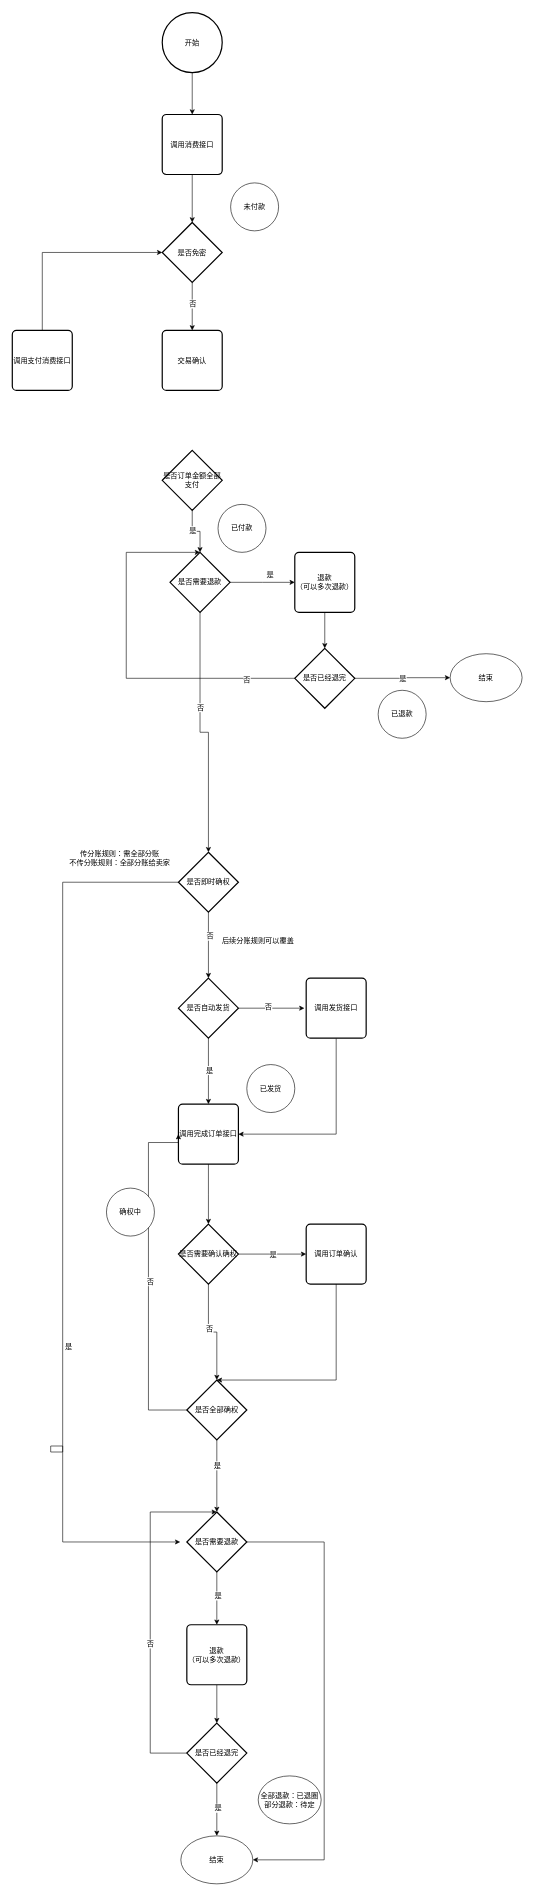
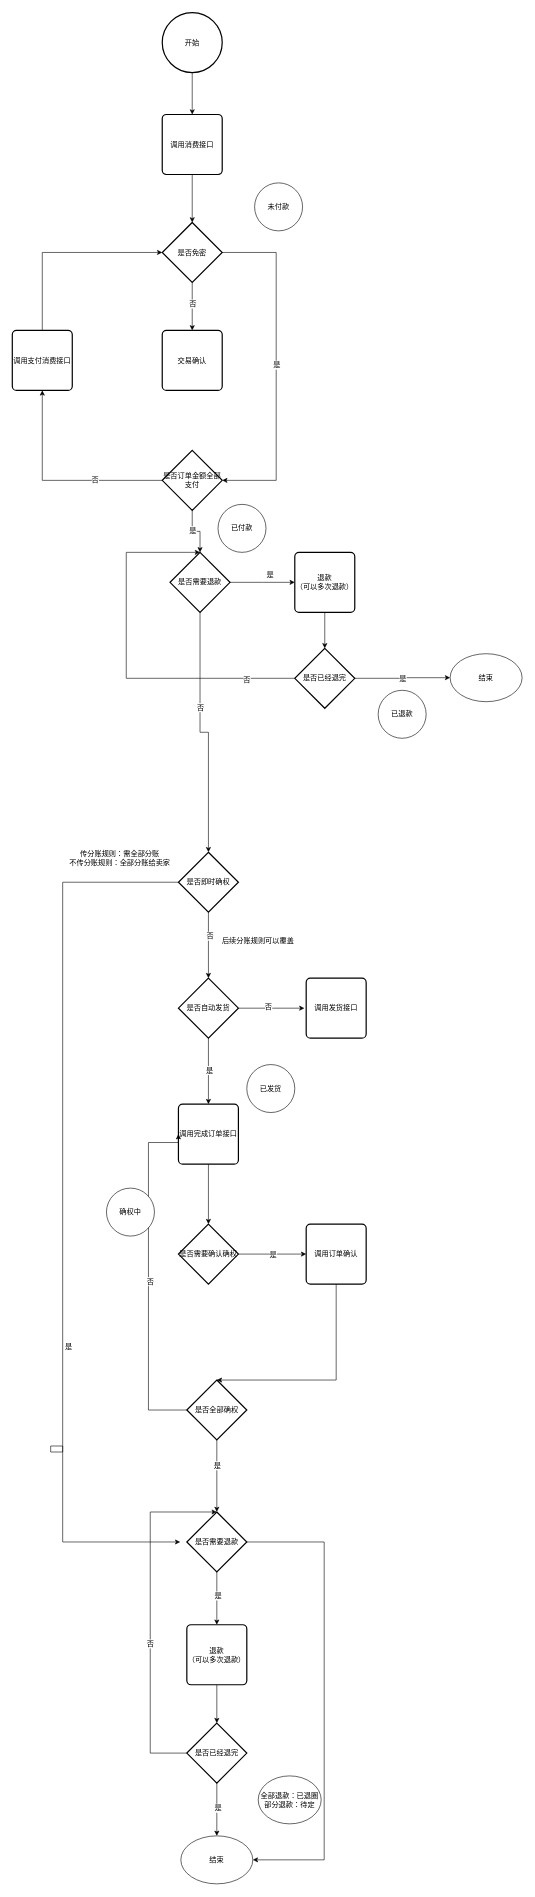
- <mxCell id="41" value="未付款" style="ellipse;whiteSpace=wrap;html=1;aspect=fixed;" vertex="1" parent="1"><mxGeometry x="384" y="304" width="80" height="80" as="geometry" /></mxCell>
+ <mxCell id="41" value="未付款" style="ellipse;whiteSpace=wrap;html=1;aspect=fixed;" vertex="1" parent="1"><mxGeometry x="424" y="304" width="80" height="80" as="geometry" /></mxCell>
+ <mxCell id="8" style="edgeStyle=orthogonalEdgeStyle;rounded=0;orthogonalLoop=1;jettySize=auto;html=1;entryX=1;entryY=0.5;entryDx=0;entryDy=0;entryPerimeter=0;" parent="1" source="10" target="16" edge="1"><mxGeometry relative="1" as="geometry"><Array as="points"><mxPoint x="460" y="420" /><mxPoint x="460" y="800" /></Array></mxGeometry></mxCell>
+ <mxCell id="9" value="是" style="text;html=1;resizable=0;points=[];align=center;verticalAlign=middle;labelBackgroundColor=#ffffff;" parent="8" vertex="1" connectable="0"><mxGeometry x="-0.011" relative="1" as="geometry"><mxPoint as="offset" /></mxGeometry></mxCell>
+ <mxCell id="12" style="edgeStyle=orthogonalEdgeStyle;rounded=0;orthogonalLoop=1;jettySize=auto;html=1;" parent="1" source="16" target="18" edge="1"><mxGeometry relative="1" as="geometry" /></mxCell>
+ <mxCell id="13" value="否" style="text;html=1;resizable=0;points=[];align=center;verticalAlign=middle;labelBackgroundColor=#ffffff;" parent="12" vertex="1" connectable="0"><mxGeometry x="-0.352" y="-2" relative="1" as="geometry"><mxPoint as="offset" /></mxGeometry></mxCell>
- <mxCell id="24" style="edgeStyle=orthogonalEdgeStyle;rounded=0;orthogonalLoop=1;jettySize=auto;html=1;entryX=1;entryY=0.5;entryDx=0;entryDy=0;" parent="1" source="25" target="32" edge="1"><mxGeometry relative="1" as="geometry"><Array as="points"><mxPoint x="560" y="1890" /></Array></mxGeometry></mxCell>
- <mxCell id="35" style="edgeStyle=orthogonalEdgeStyle;rounded=0;orthogonalLoop=1;jettySize=auto;html=1;entryX=0.5;entryY=0;entryDx=0;entryDy=0;entryPerimeter=0;" parent="1" source="37" target="48" edge="1"><mxGeometry relative="1" as="geometry"><mxPoint x="361" y="2294" as="targetPoint" /></mxGeometry></mxCell>
- <mxCell id="36" value="否" style="text;html=1;resizable=0;points=[];align=center;verticalAlign=middle;labelBackgroundColor=#ffffff;" parent="35" vertex="1" connectable="0"><mxGeometry x="-0.157" y="1" relative="1" as="geometry"><mxPoint as="offset" /></mxGeometry></mxCell>
